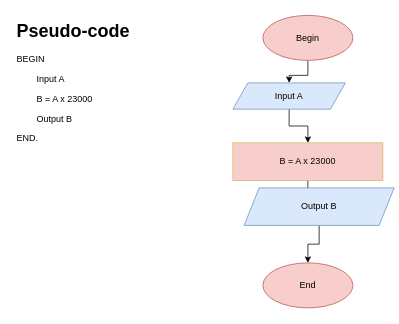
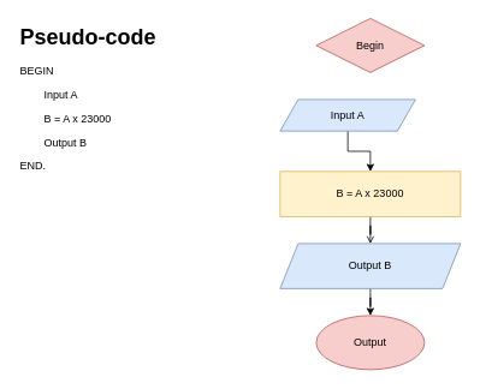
- <mxCell id="3" value="Begin" style="ellipse;whiteSpace=wrap;html=1;fillColor=#f8cecc;strokeColor=#b85450;" vertex="1" parent="1"><mxGeometry x="350" y="20" width="120" height="60" as="geometry" /></mxCell>
+ <mxCell id="3" value="Begin" style="rhombus;whiteSpace=wrap;html=1;fillColor=#f8cecc;strokeColor=#b85450;" vertex="1" parent="1"><mxGeometry x="350" y="20" width="120" height="60" as="geometry" /></mxCell>
- <mxCell id="2" style="edgeStyle=orthogonalEdgeStyle;rounded=0;orthogonalLoop=1;jettySize=auto;html=1;entryX=0.5;entryY=0;entryDx=0;entryDy=0;" edge="1" parent="1" source="3" target="6"><mxGeometry relative="1" as="geometry" /></mxCell>
- <mxCell id="8" value="B = A x 23000" style="rounded=0;whiteSpace=wrap;html=1;fillColor=#f8cecc;strokeColor=#d6b656;" vertex="1" parent="1"><mxGeometry x="310" y="190" width="200" height="50" as="geometry" /></mxCell>
+ <mxCell id="8" value="B = A x 23000" style="rounded=0;whiteSpace=wrap;html=1;fillColor=#fff2cc;strokeColor=#d6b656;" vertex="1" parent="1"><mxGeometry x="310" y="190" width="200" height="50" as="geometry" /></mxCell>
- <mxCell id="10" value="Output B" style="shape=parallelogram;perimeter=parallelogramPerimeter;whiteSpace=wrap;html=1;fixedSize=1;fillColor=#dae8fc;strokeColor=#6c8ebf;" vertex="1" parent="1"><mxGeometry x="325" y="250" width="200" height="50" as="geometry" /></mxCell>
+ <mxCell id="10" value="Output B" style="shape=parallelogram;perimeter=parallelogramPerimeter;whiteSpace=wrap;html=1;fixedSize=1;fillColor=#dae8fc;strokeColor=#6c8ebf;" vertex="1" parent="1"><mxGeometry x="310" y="270" width="200" height="50" as="geometry" /></mxCell>
- <mxCell id="4" value="End" style="ellipse;whiteSpace=wrap;html=1;fillColor=#f8cecc;strokeColor=#b85450;" vertex="1" parent="1"><mxGeometry x="350" y="350" width="120" height="60" as="geometry" /></mxCell>
+ <mxCell id="4" value="Output" style="ellipse;whiteSpace=wrap;html=1;fillColor=#f8cecc;strokeColor=#b85450;" vertex="1" parent="1"><mxGeometry x="350" y="350" width="120" height="60" as="geometry" /></mxCell>
